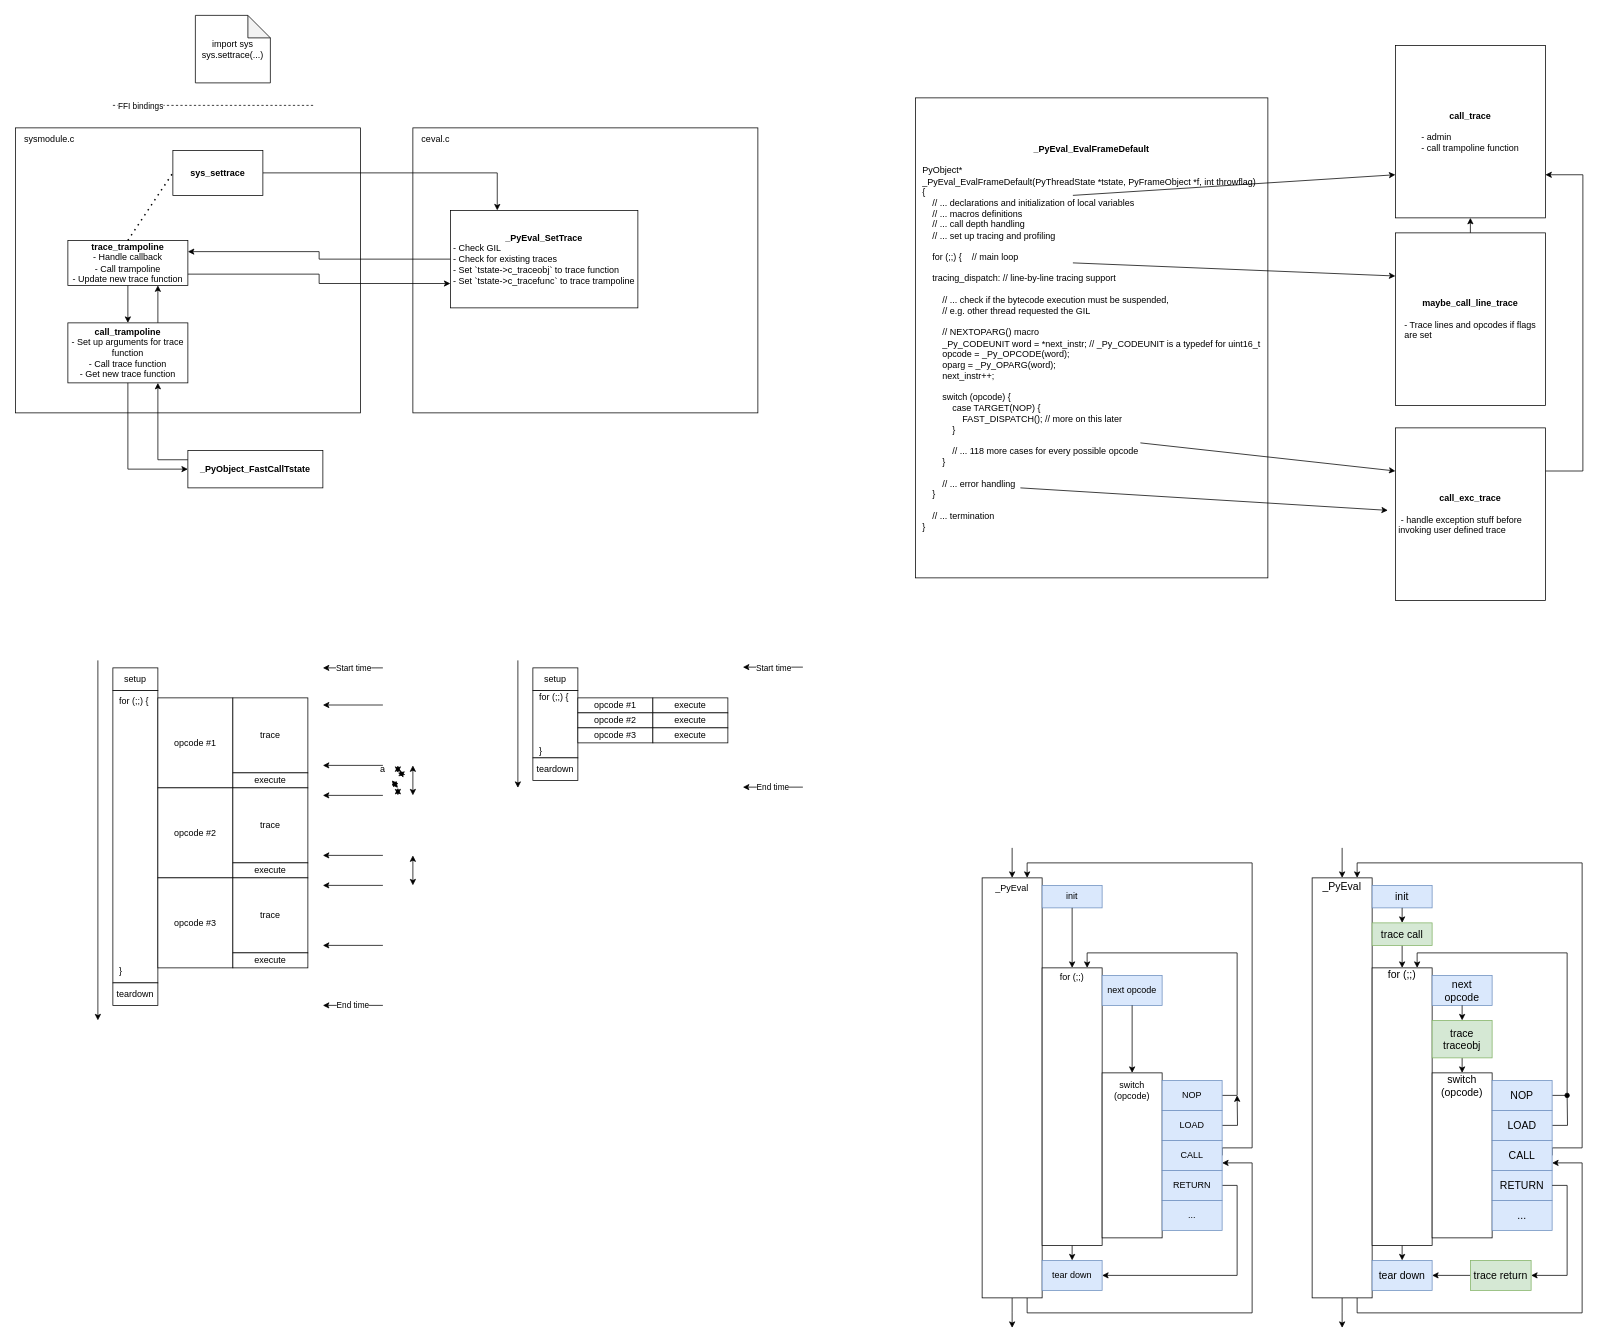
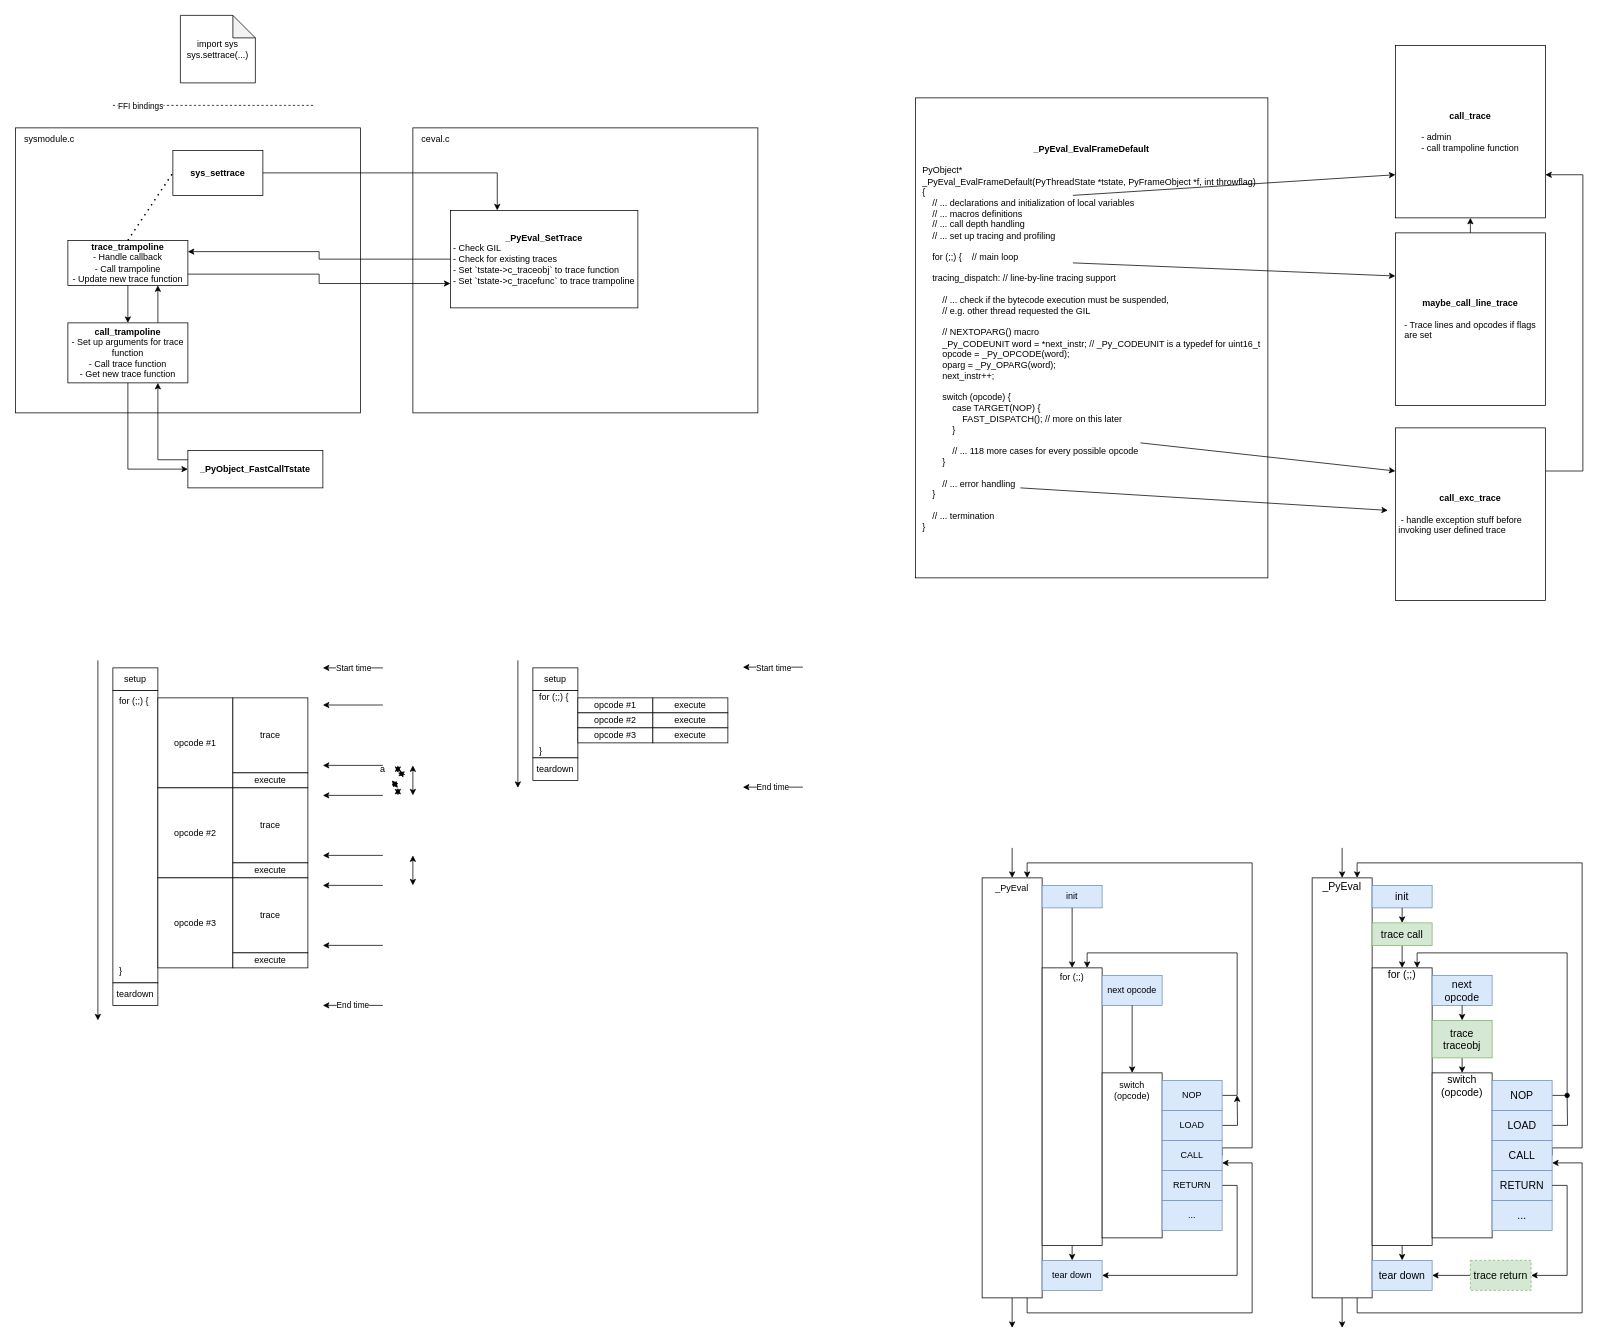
- <mxCell id="18" value="import sys&lt;div&gt;sys.settrace(...)&lt;/div&gt;" style="shape=note;whiteSpace=wrap;html=1;backgroundOutline=1;darkOpacity=0.05;" parent="1" vertex="1"><mxGeometry x="260" y="20" width="100" height="90" as="geometry" /></mxCell>
+ <mxCell id="18" value="import sys&lt;div&gt;sys.settrace(...)&lt;/div&gt;" style="shape=note;whiteSpace=wrap;html=1;backgroundOutline=1;darkOpacity=0.05;" parent="1" vertex="1"><mxGeometry x="240" y="20" width="100" height="90" as="geometry" /></mxCell>
- <mxCell id="125" value="trace return" style="rounded=0;whiteSpace=wrap;html=1;fillColor=#d5e8d4;strokeColor=#82b366;fontSize=14;" parent="1" vertex="1"><mxGeometry x="1960" y="1680" width="81" height="40" as="geometry" /></mxCell>
+ <mxCell id="125" value="trace return" style="rounded=0;whiteSpace=wrap;html=1;fillColor=#d5e8d4;strokeColor=#82b366;fontSize=14;dashed=1;" parent="1" vertex="1"><mxGeometry x="1960" y="1680" width="81" height="40" as="geometry" /></mxCell>
